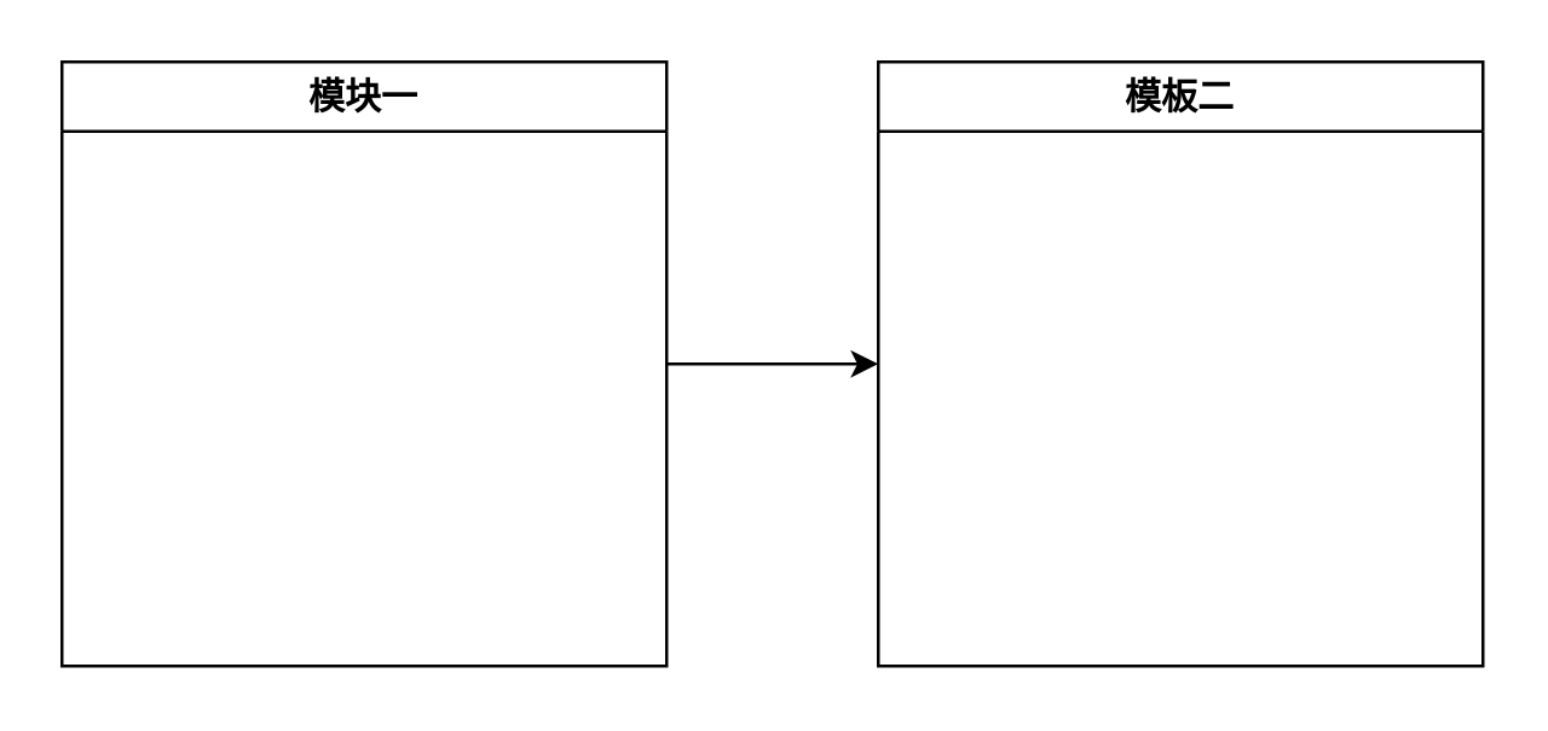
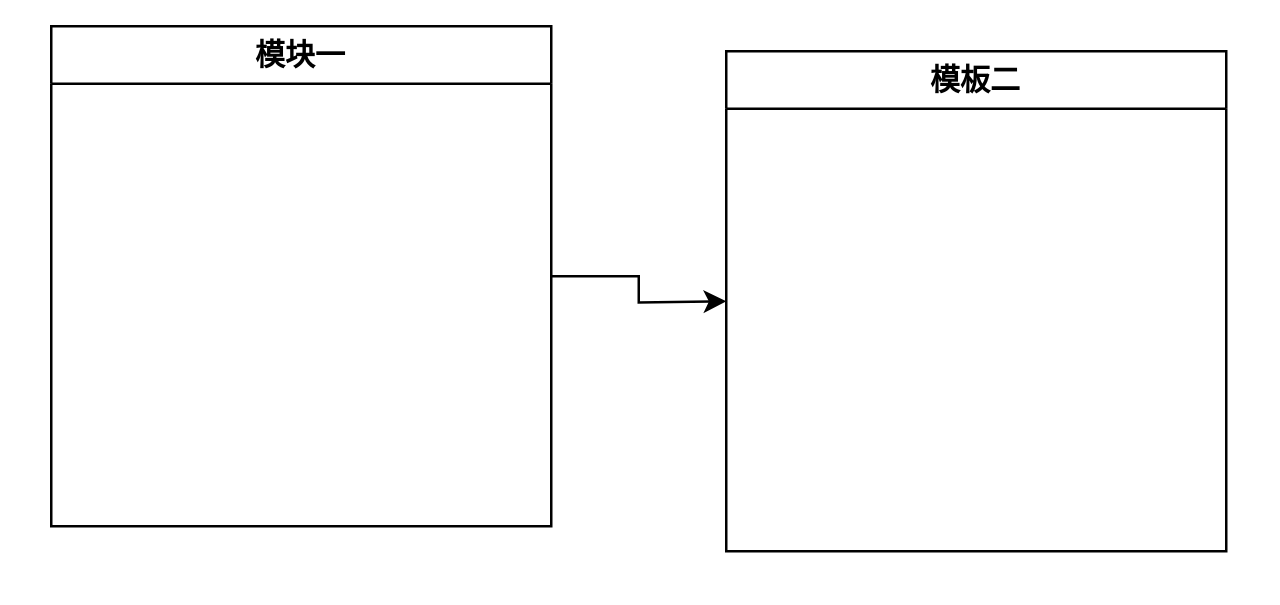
- <mxCell id="3" value="&lt;font style=&quot;vertical-align: inherit;&quot;&gt;&lt;font style=&quot;vertical-align: inherit;&quot;&gt;模块一&lt;/font&gt;&lt;/font&gt;" style="swimlane;whiteSpace=wrap;html=1;" parent="1" vertex="1"><mxGeometry x="20" y="20" width="200" height="200" as="geometry" /></mxCell>
+ <mxCell id="3" value="&lt;font style=&quot;vertical-align: inherit;&quot;&gt;&lt;font style=&quot;vertical-align: inherit;&quot;&gt;模块一&lt;/font&gt;&lt;/font&gt;" style="swimlane;whiteSpace=wrap;html=1;" parent="1" vertex="1"><mxGeometry x="20" y="10" width="200" height="200" as="geometry" /></mxCell>
